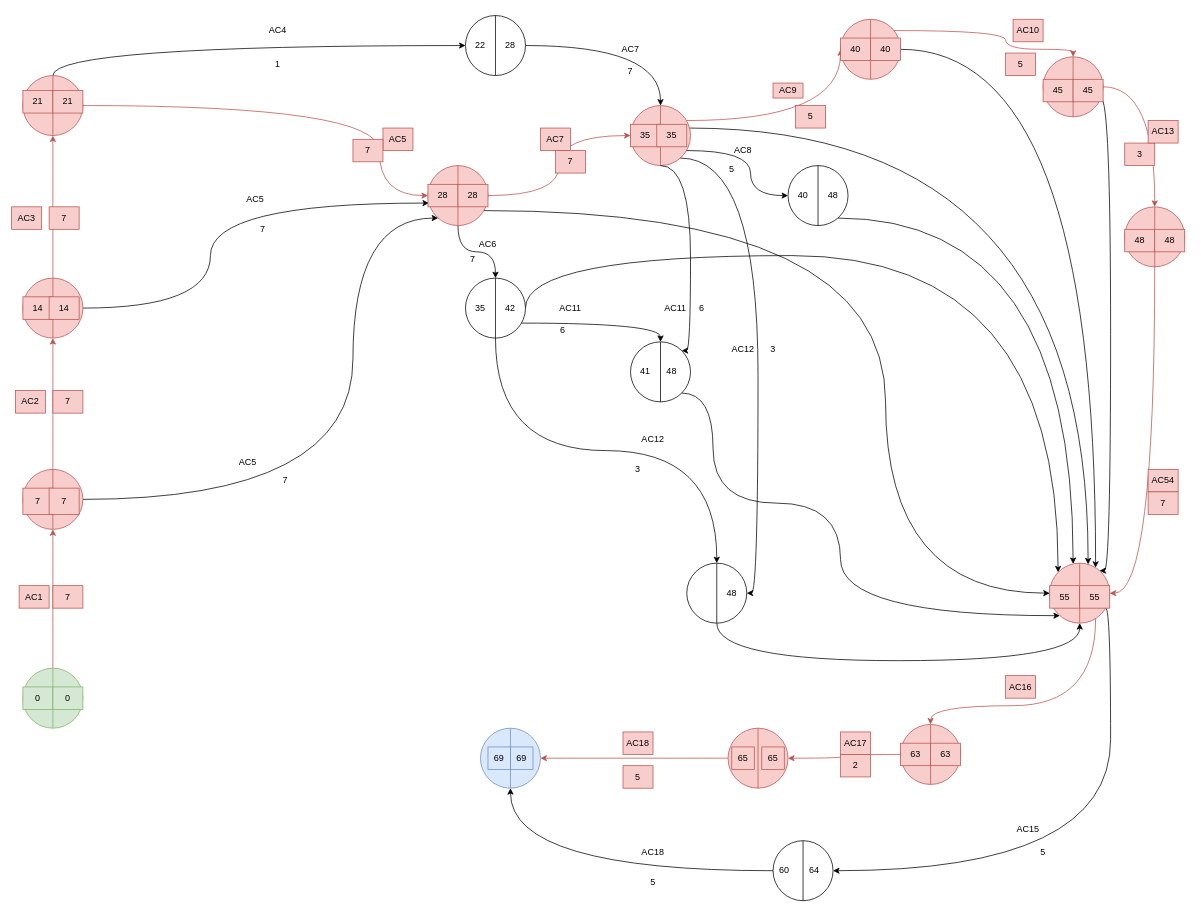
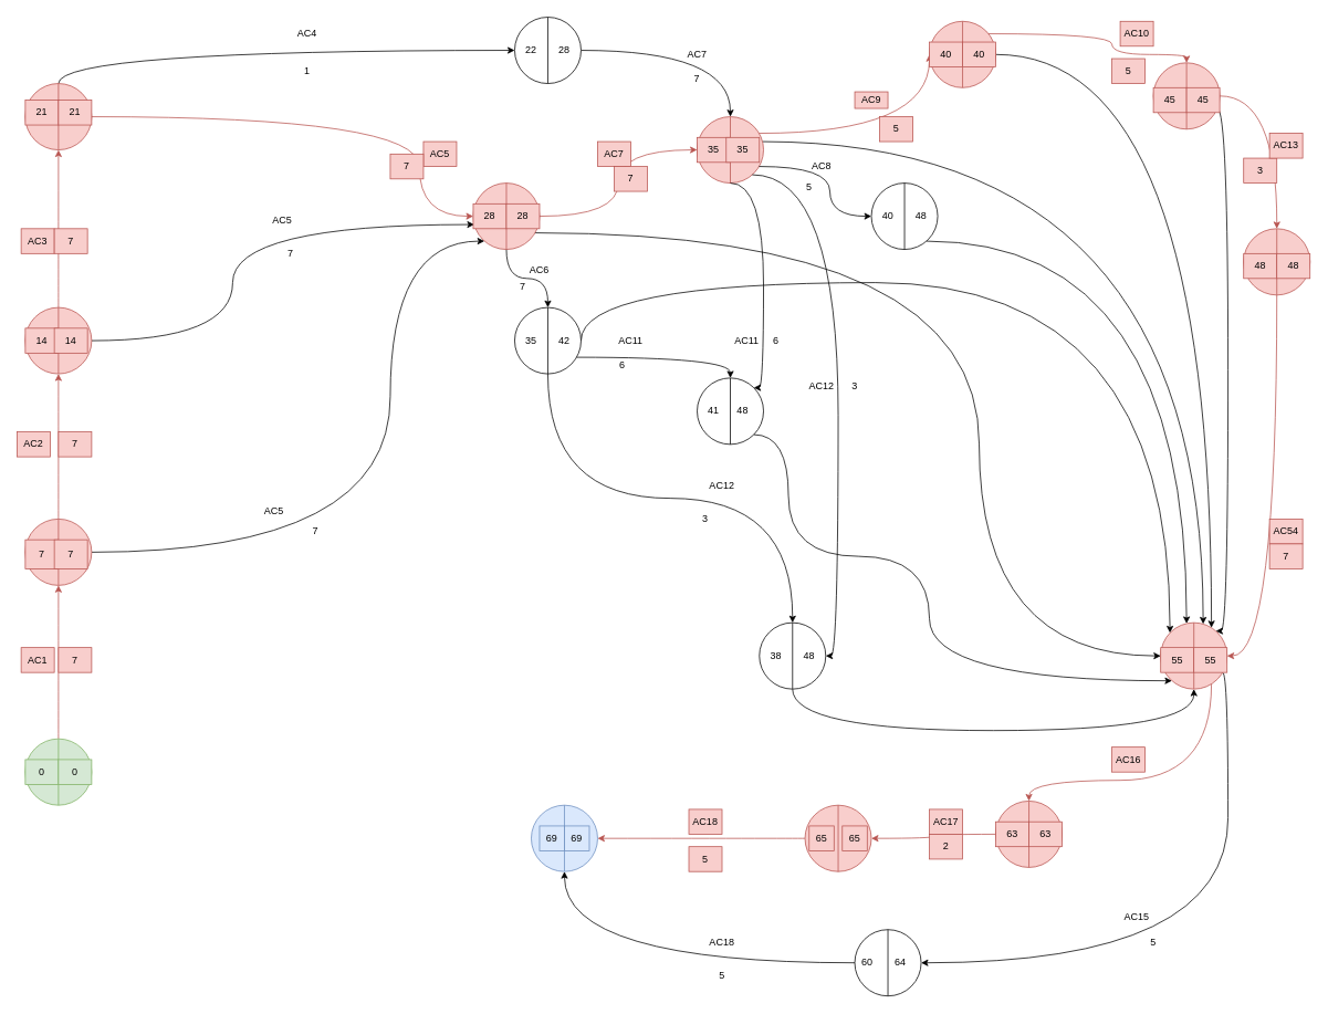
- <mxCell id="25" value="AC3" style="text;html=1;strokeColor=#b85450;fillColor=#f8cecc;align=center;verticalAlign=middle;whiteSpace=wrap;rounded=0;" vertex="1" parent="1"><mxGeometry x="15" y="275" width="40" height="30" as="geometry" /></mxCell>
+ <mxCell id="25" value="AC3" style="text;html=1;strokeColor=#b85450;fillColor=#f8cecc;align=center;verticalAlign=middle;whiteSpace=wrap;rounded=0;" vertex="1" parent="1"><mxGeometry x="25" y="275" width="40" height="30" as="geometry" /></mxCell>
+ <mxCell id="85" value="38" style="text;html=1;strokeColor=none;fillColor=none;align=center;verticalAlign=middle;whiteSpace=wrap;rounded=0;" vertex="1" parent="1"><mxGeometry x="915" y="775" width="40" height="30" as="geometry" /></mxCell>
